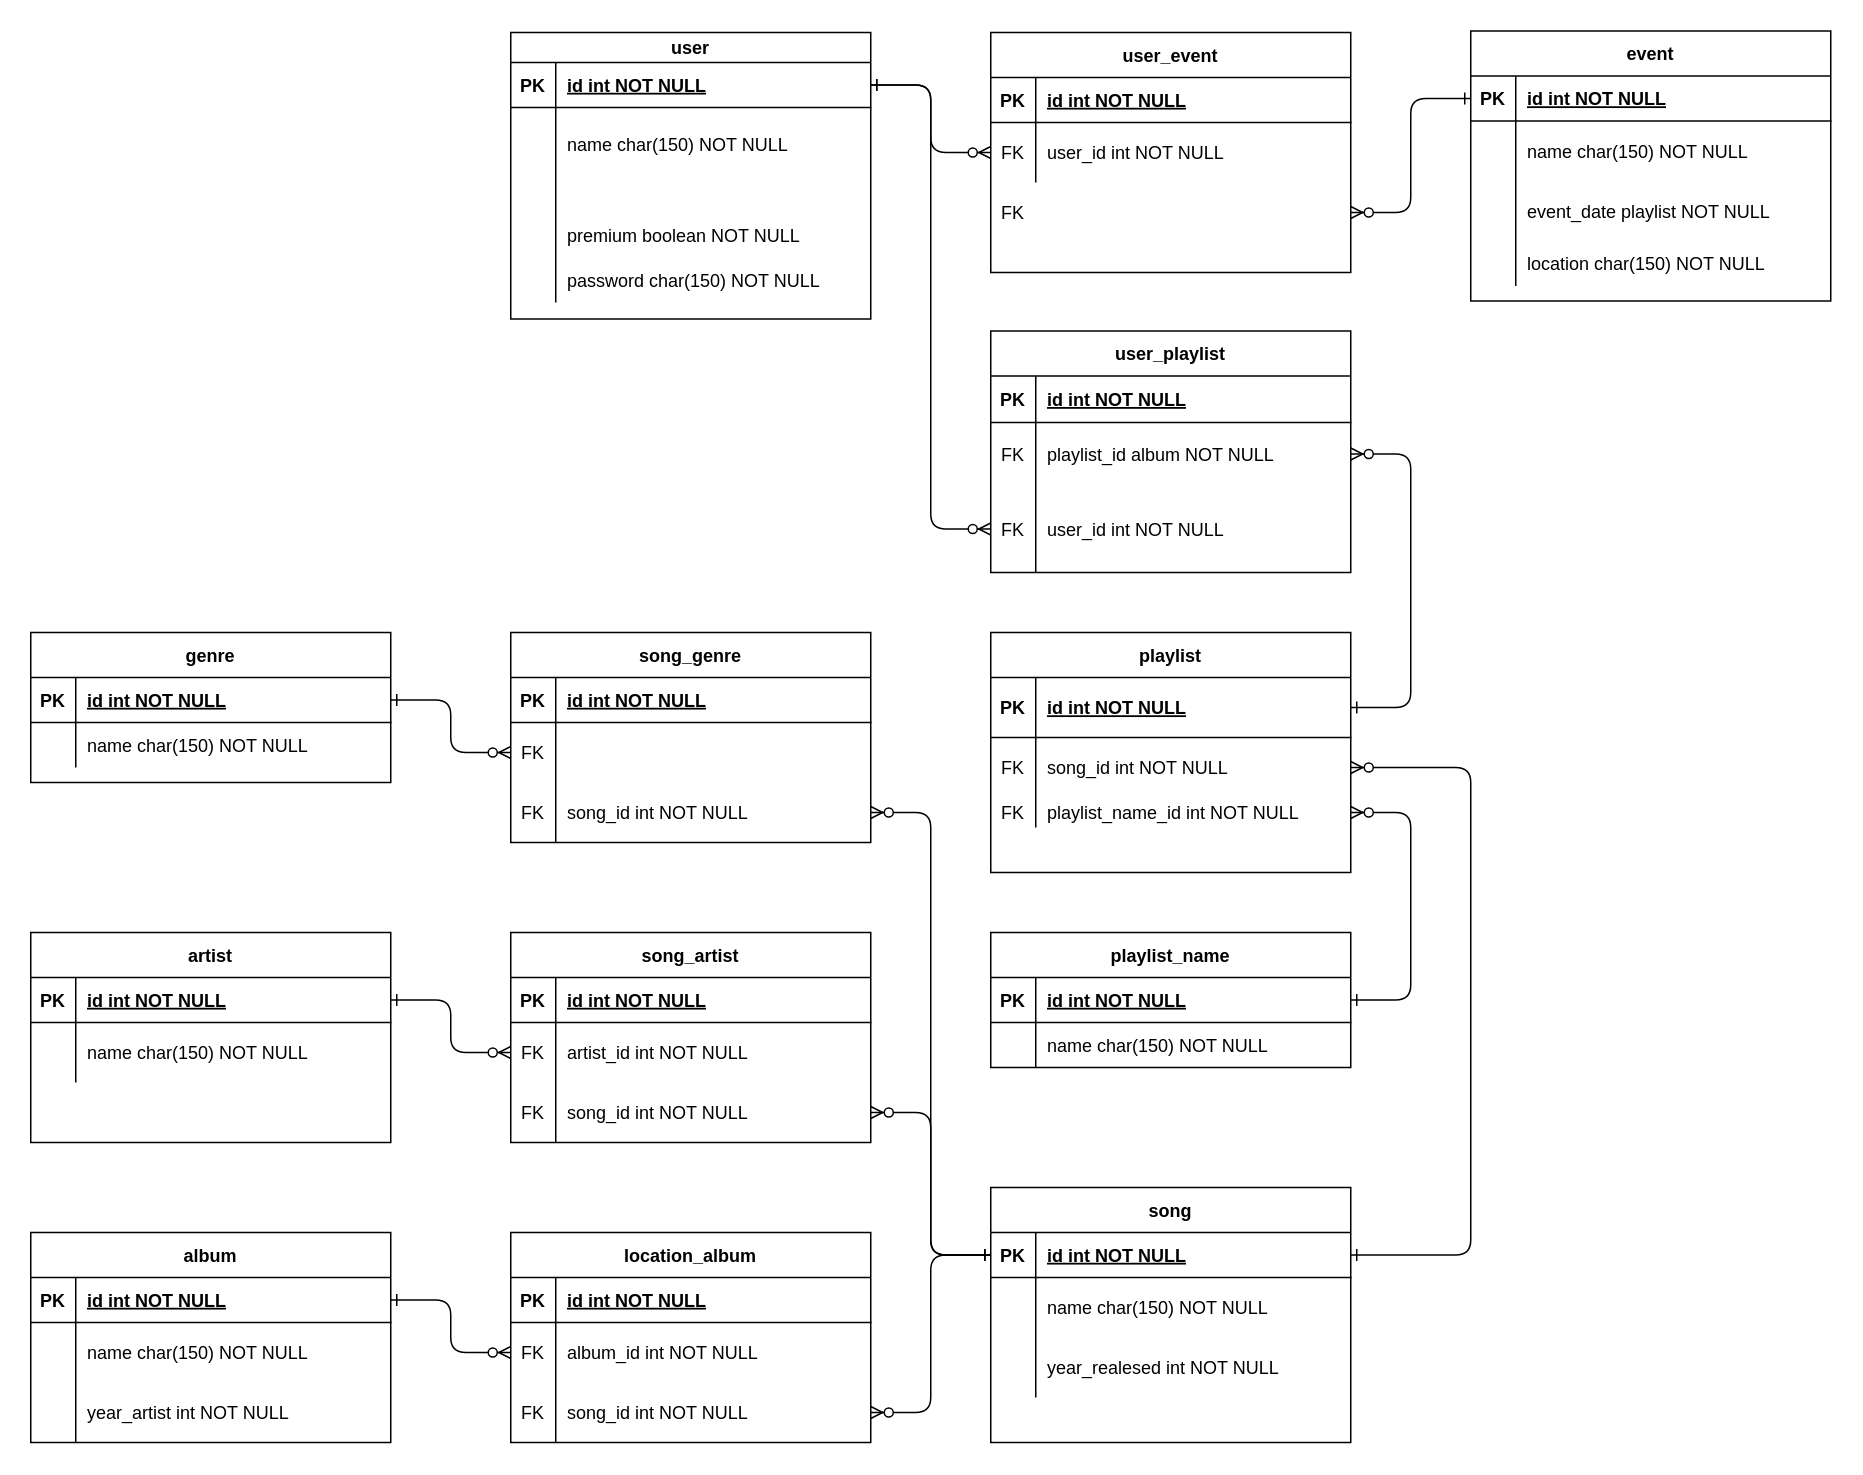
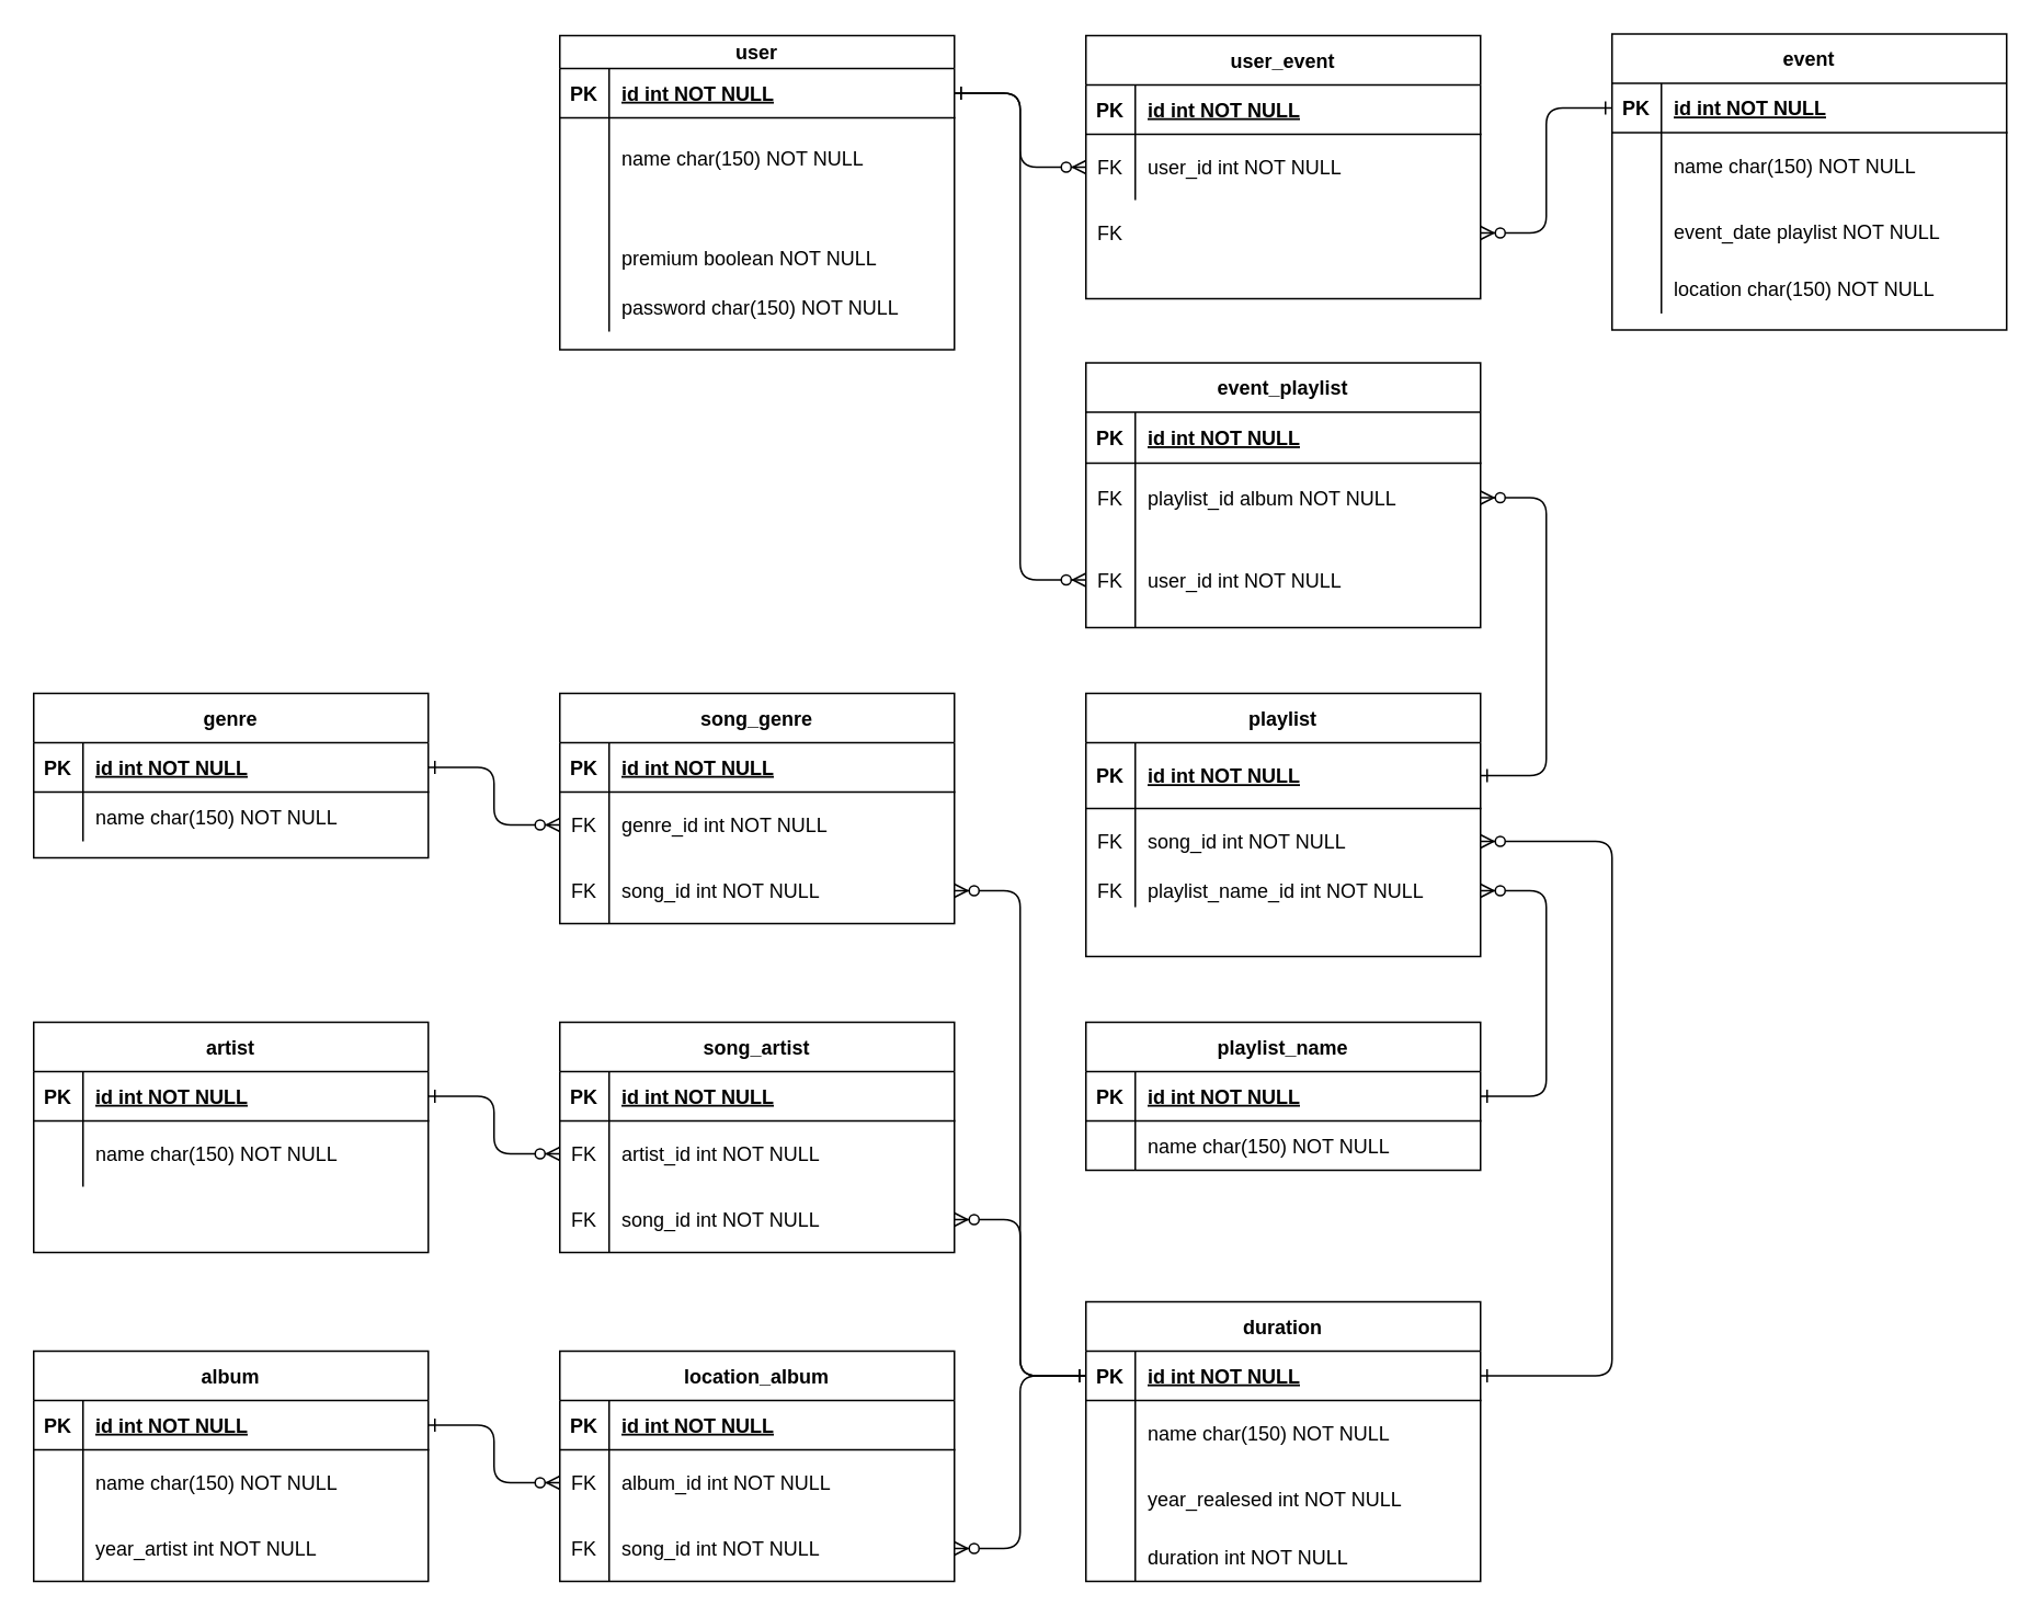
- <mxCell id="51" value="user_playlist" style="shape=table;startSize=30;container=1;collapsible=1;childLayout=tableLayout;fixedRows=1;rowLines=0;fontStyle=1;align=center;resizeLast=1;" parent="1" vertex="1"><mxGeometry x="660" y="220" width="240" height="161" as="geometry" /></mxCell>
+ <mxCell id="51" value="event_playlist" style="shape=table;startSize=30;container=1;collapsible=1;childLayout=tableLayout;fixedRows=1;rowLines=0;fontStyle=1;align=center;resizeLast=1;" parent="1" vertex="1"><mxGeometry x="660" y="220" width="240" height="161" as="geometry" /></mxCell>
+ <mxCell id="84" value="genre_id int NOT NULL" style="shape=partialRectangle;overflow=hidden;connectable=0;fillColor=none;top=0;left=0;bottom=0;right=0;align=left;spacingLeft=6;" parent="82" vertex="1"><mxGeometry x="30" width="210" height="40" as="geometry" /></mxCell>
- <mxCell id="134" value="song" style="shape=table;startSize=30;container=1;collapsible=1;childLayout=tableLayout;fixedRows=1;rowLines=0;fontStyle=1;align=center;resizeLast=1;" parent="1" vertex="1"><mxGeometry x="660" y="791" width="240" height="170" as="geometry" /></mxCell>
+ <mxCell id="134" value="duration" style="shape=table;startSize=30;container=1;collapsible=1;childLayout=tableLayout;fixedRows=1;rowLines=0;fontStyle=1;align=center;resizeLast=1;" parent="1" vertex="1"><mxGeometry x="660" y="791" width="240" height="170" as="geometry" /></mxCell>
+ <mxCell id="146" value="duration int NOT NULL" style="shape=partialRectangle;connectable=0;fillColor=none;top=0;left=0;bottom=0;right=0;align=left;spacingLeft=6;fontStyle=0;overflow=hidden;" parent="144" vertex="1"><mxGeometry x="30" width="210" height="30" as="geometry" /></mxCell>
